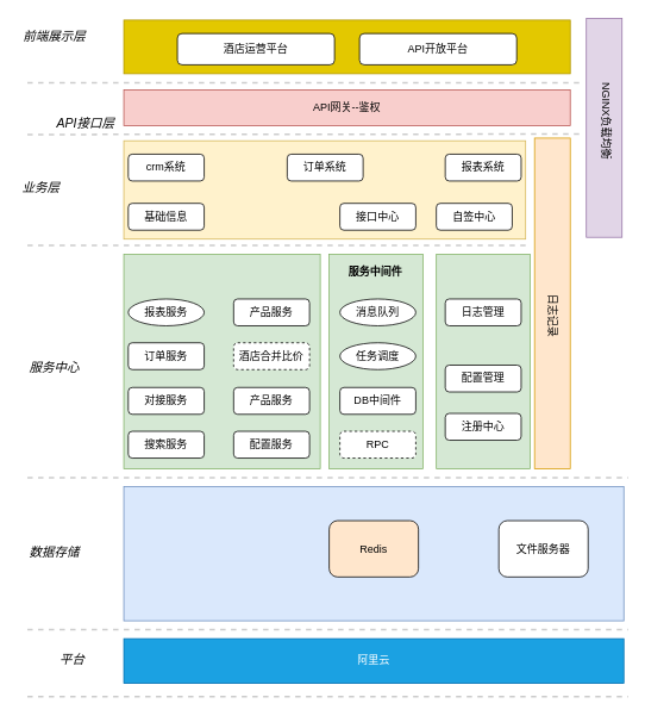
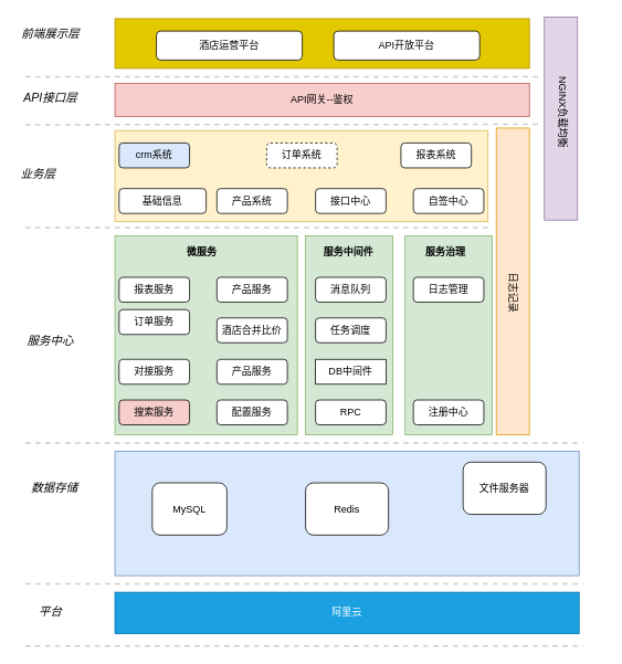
- <mxCell id="39" value="酒店运营平台" style="rounded=1;whiteSpace=wrap;html=1;" vertex="1" parent="1"><mxGeometry x="198" y="37" width="176" height="35" as="geometry" /></mxCell>
+ <mxCell id="39" value="酒店运营平台" style="rounded=1;whiteSpace=wrap;html=1;" vertex="1" parent="1"><mxGeometry x="188" y="37" width="176" height="35" as="geometry" /></mxCell>
- <mxCell id="46" value="API接口层" style="text;html=1;resizable=0;points=[];autosize=1;align=center;verticalAlign=middle;spacingTop=-4;labelPosition=center;verticalLabelPosition=middle;horizontal=1;fontSize=14;fontStyle=2" vertex="1" parent="1"><mxGeometry x="60" y="130" width="70" height="20" as="geometry" /></mxCell>
+ <mxCell id="46" value="API接口层" style="text;html=1;resizable=0;points=[];autosize=1;align=center;verticalAlign=middle;spacingTop=-4;labelPosition=center;verticalLabelPosition=middle;horizontal=1;fontSize=14;fontStyle=2" vertex="1" parent="1"><mxGeometry x="25" y="110" width="70" height="20" as="geometry" /></mxCell>
- <mxCell id="30" value="crm系统" style="rounded=1;whiteSpace=wrap;html=1;" vertex="1" parent="1"><mxGeometry x="143" y="172" width="85" height="30" as="geometry" /></mxCell>
+ <mxCell id="30" value="crm系统" style="rounded=1;whiteSpace=wrap;html=1;fillColor=#dae8fc;" vertex="1" parent="1"><mxGeometry x="143" y="172" width="85" height="30" as="geometry" /></mxCell>
- <mxCell id="31" value="订单系统" style="rounded=1;whiteSpace=wrap;html=1;" vertex="1" parent="1"><mxGeometry x="321" y="172" width="85" height="30" as="geometry" /></mxCell>
+ <mxCell id="31" value="订单系统" style="rounded=1;whiteSpace=wrap;html=1;dashed=1;" vertex="1" parent="1"><mxGeometry x="321" y="172" width="85" height="30" as="geometry" /></mxCell>
- <mxCell id="32" value="报表系统" style="rounded=1;whiteSpace=wrap;html=1;" vertex="1" parent="1"><mxGeometry x="498" y="172" width="85" height="30" as="geometry" /></mxCell>
+ <mxCell id="32" value="报表系统" style="rounded=1;whiteSpace=wrap;html=1;" vertex="1" parent="1"><mxGeometry x="483" y="172" width="85" height="30" as="geometry" /></mxCell>
- <mxCell id="35" value="基础信息" style="rounded=1;whiteSpace=wrap;html=1;" vertex="1" parent="1"><mxGeometry x="143" y="227" width="85" height="30" as="geometry" /></mxCell>
+ <mxCell id="35" value="基础信息" style="rounded=1;whiteSpace=wrap;html=1;" vertex="1" parent="1"><mxGeometry x="143" y="227" width="105" height="30" as="geometry" /></mxCell>
+ <mxCell id="34" value="产品系统" style="rounded=1;whiteSpace=wrap;html=1;" vertex="1" parent="1"><mxGeometry x="261" y="227" width="85" height="30" as="geometry" /></mxCell>
- <mxCell id="36" value="自签中心" style="rounded=1;whiteSpace=wrap;html=1;" vertex="1" parent="1"><mxGeometry x="488" y="227" width="85" height="30" as="geometry" /></mxCell>
+ <mxCell id="36" value="自签中心" style="rounded=1;whiteSpace=wrap;html=1;" vertex="1" parent="1"><mxGeometry x="498" y="227" width="85" height="30" as="geometry" /></mxCell>
+ <mxCell id="47" value="微服务" style="text;html=1;resizable=0;points=[];autosize=1;align=left;verticalAlign=top;spacingTop=-4;fontStyle=1" vertex="1" parent="1"><mxGeometry x="223" y="294" width="50" height="20" as="geometry" /></mxCell>
+ <mxCell id="49" value="服务治理" style="text;html=1;resizable=0;points=[];autosize=1;align=left;verticalAlign=top;spacingTop=-4;fontStyle=1" vertex="1" parent="1"><mxGeometry x="510.5" y="294" width="60" height="20" as="geometry" /></mxCell>
- <mxCell id="10" value="报表服务" style="ellipse;whiteSpace=wrap;html=1;" vertex="1" parent="1"><mxGeometry x="143" y="334" width="85" height="30" as="geometry" /></mxCell>
+ <mxCell id="10" value="报表服务" style="rounded=1;whiteSpace=wrap;html=1;" vertex="1" parent="1"><mxGeometry x="143" y="334" width="85" height="30" as="geometry" /></mxCell>
- <mxCell id="16" value="消息队列" style="ellipse;whiteSpace=wrap;html=1;" vertex="1" parent="1"><mxGeometry x="380" y="334" width="85" height="30" as="geometry" /></mxCell>
+ <mxCell id="16" value="消息队列" style="rounded=1;whiteSpace=wrap;html=1;" vertex="1" parent="1"><mxGeometry x="380" y="334" width="85" height="30" as="geometry" /></mxCell>
- <mxCell id="11" value="订单服务" style="rounded=1;whiteSpace=wrap;html=1;" vertex="1" parent="1"><mxGeometry x="143" y="383" width="85" height="30" as="geometry" /></mxCell>
+ <mxCell id="11" value="订单服务" style="rounded=1;whiteSpace=wrap;html=1;" vertex="1" parent="1"><mxGeometry x="143" y="373" width="85" height="30" as="geometry" /></mxCell>
- <mxCell id="15" value="酒店合并比价" style="rounded=1;whiteSpace=wrap;html=1;dashed=1;" vertex="1" parent="1"><mxGeometry x="261" y="383" width="85" height="30" as="geometry" /></mxCell>
+ <mxCell id="15" value="酒店合并比价" style="rounded=1;whiteSpace=wrap;html=1;" vertex="1" parent="1"><mxGeometry x="261" y="383" width="85" height="30" as="geometry" /></mxCell>
- <mxCell id="24" value="任务调度" style="ellipse;whiteSpace=wrap;html=1;" vertex="1" parent="1"><mxGeometry x="380" y="383" width="85" height="30" as="geometry" /></mxCell>
+ <mxCell id="24" value="任务调度" style="rounded=1;whiteSpace=wrap;html=1;" vertex="1" parent="1"><mxGeometry x="380" y="383" width="85" height="30" as="geometry" /></mxCell>
- <mxCell id="19" value="配置管理" style="rounded=1;whiteSpace=wrap;html=1;" vertex="1" parent="1"><mxGeometry x="498" y="408" width="85" height="30" as="geometry" /></mxCell>
- <mxCell id="17" value="DB中间件" style="rounded=1;whiteSpace=wrap;html=1;" vertex="1" parent="1"><mxGeometry x="380" y="433" width="85" height="30" as="geometry" /></mxCell>
+ <mxCell id="17" value="DB中间件" style="whiteSpace=wrap;html=1;rounded=0;" vertex="1" parent="1"><mxGeometry x="380" y="433" width="85" height="30" as="geometry" /></mxCell>
- <mxCell id="20" value="注册中心" style="rounded=1;whiteSpace=wrap;html=1;" vertex="1" parent="1"><mxGeometry x="498" y="462" width="85" height="30" as="geometry" /></mxCell>
+ <mxCell id="20" value="注册中心" style="rounded=1;whiteSpace=wrap;html=1;" vertex="1" parent="1"><mxGeometry x="498" y="482" width="85" height="30" as="geometry" /></mxCell>
- <mxCell id="21" value="搜索服务" style="rounded=1;whiteSpace=wrap;html=1;" vertex="1" parent="1"><mxGeometry x="143" y="482" width="85" height="30" as="geometry" /></mxCell>
+ <mxCell id="21" value="搜索服务" style="rounded=1;whiteSpace=wrap;html=1;fillColor=#f8cecc;" vertex="1" parent="1"><mxGeometry x="143" y="482" width="85" height="30" as="geometry" /></mxCell>
- <mxCell id="18" value="RPC" style="rounded=1;whiteSpace=wrap;html=1;dashed=1;" vertex="1" parent="1"><mxGeometry x="380" y="482" width="85" height="30" as="geometry" /></mxCell>
+ <mxCell id="18" value="RPC" style="rounded=1;whiteSpace=wrap;html=1;" vertex="1" parent="1"><mxGeometry x="380" y="482" width="85" height="30" as="geometry" /></mxCell>
+ <mxCell id="5" value="MySQL" style="rounded=1;whiteSpace=wrap;html=1;" vertex="1" parent="1"><mxGeometry x="183" y="582" width="90" height="63" as="geometry" /></mxCell>
- <mxCell id="6" value="Redis" style="rounded=1;whiteSpace=wrap;html=1;fillColor=#ffe6cc;" vertex="1" parent="1"><mxGeometry x="368" y="582" width="100" height="63" as="geometry" /></mxCell>
+ <mxCell id="6" value="Redis" style="rounded=1;whiteSpace=wrap;html=1;" vertex="1" parent="1"><mxGeometry x="368" y="582" width="100" height="63" as="geometry" /></mxCell>
- <mxCell id="8" value="文件服务器" style="rounded=1;whiteSpace=wrap;html=1;" vertex="1" parent="1"><mxGeometry x="558" y="582" width="100" height="63" as="geometry" /></mxCell>
+ <mxCell id="8" value="文件服务器" style="rounded=1;whiteSpace=wrap;html=1;" vertex="1" parent="1"><mxGeometry x="558" y="557" width="100" height="63" as="geometry" /></mxCell>
- <mxCell id="7" value="数据存储" style="text;html=1;resizable=0;points=[];autosize=1;align=center;verticalAlign=middle;spacingTop=-4;labelPosition=center;verticalLabelPosition=middle;horizontal=1;fontSize=14;fontStyle=2" vertex="1" parent="1"><mxGeometry x="30" y="610" width="60" height="20" as="geometry" /></mxCell>
+ <mxCell id="7" value="数据存储" style="text;html=1;resizable=0;points=[];autosize=1;align=center;verticalAlign=middle;spacingTop=-4;labelPosition=center;verticalLabelPosition=middle;horizontal=1;fontSize=14;fontStyle=2" vertex="1" parent="1"><mxGeometry x="35" y="580" width="60" height="20" as="geometry" /></mxCell>
- <mxCell id="26" value="平台" style="text;html=1;resizable=0;points=[];autosize=1;align=center;verticalAlign=middle;spacingTop=-4;labelPosition=center;verticalLabelPosition=middle;horizontal=1;fontSize=14;fontStyle=2" vertex="1" parent="1"><mxGeometry x="60" y="729" width="40" height="20" as="geometry" /></mxCell>
+ <mxCell id="26" value="平台" style="text;html=1;resizable=0;points=[];autosize=1;align=center;verticalAlign=middle;spacingTop=-4;labelPosition=center;verticalLabelPosition=middle;horizontal=1;fontSize=14;fontStyle=2" vertex="1" parent="1"><mxGeometry x="40" y="729" width="40" height="20" as="geometry" /></mxCell>
